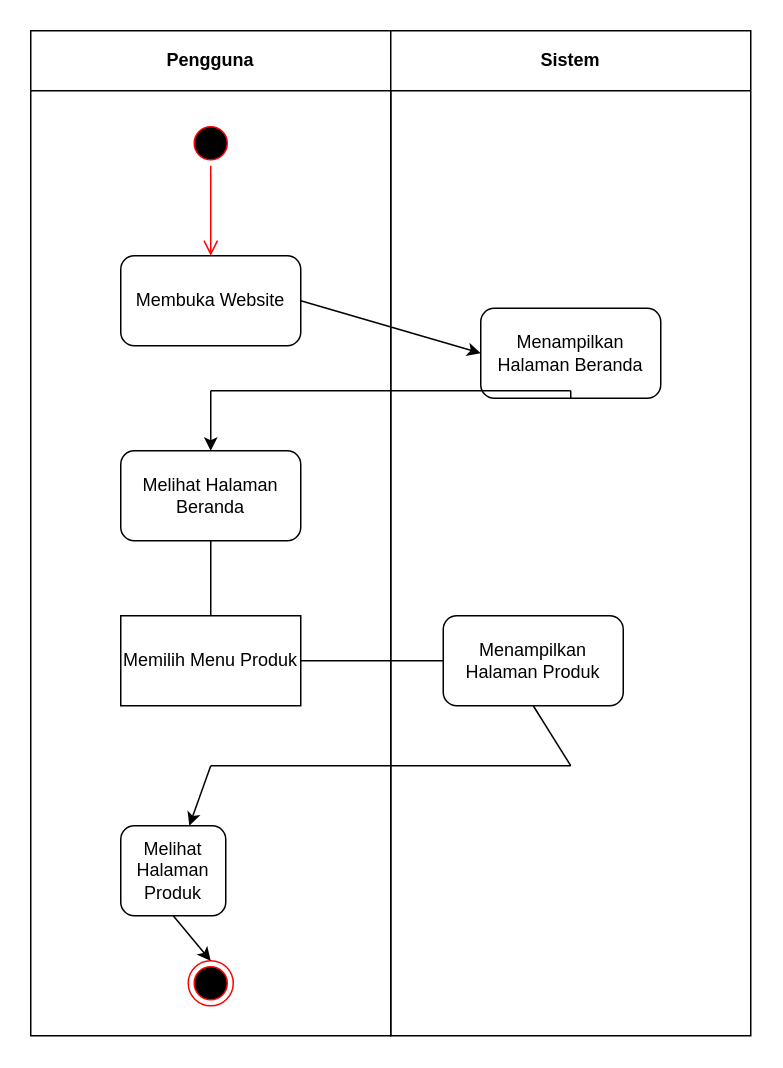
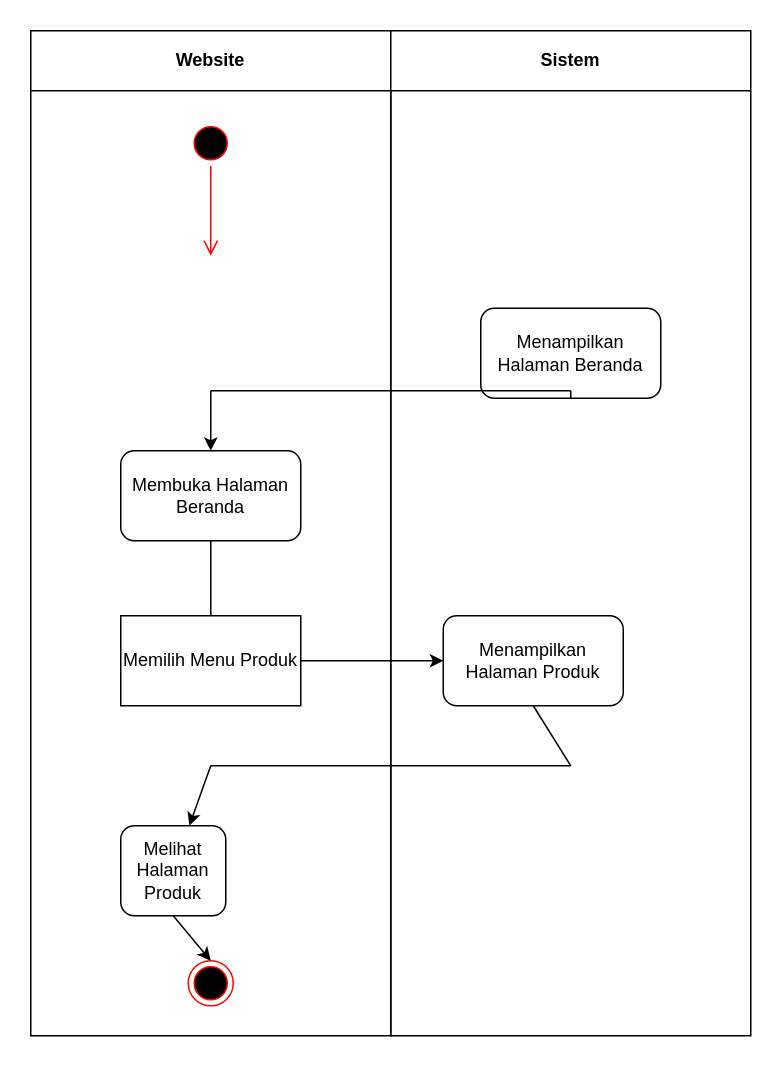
- <mxCell id="2" value="Pengguna" style="swimlane;whiteSpace=wrap;html=1;startSize=40;" parent="1" vertex="1"><mxGeometry x="20" y="20" width="240" height="670" as="geometry" /></mxCell>
+ <mxCell id="2" value="Website" style="swimlane;whiteSpace=wrap;html=1;startSize=40;" parent="1" vertex="1"><mxGeometry x="20" y="20" width="240" height="670" as="geometry" /></mxCell>
- <mxCell id="5" value="Membuka Website" style="rounded=1;whiteSpace=wrap;html=1;" parent="2" vertex="1"><mxGeometry x="60" y="150" width="120" height="60" as="geometry" /></mxCell>
- <mxCell id="14" value="" style="endArrow=classic;html=1;rounded=0;exitX=1;exitY=0.5;exitDx=0;exitDy=0;entryX=0;entryY=0.5;entryDx=0;entryDy=0;" parent="1" source="5" target="12" edge="1"><mxGeometry width="50" height="50" relative="1" as="geometry"><mxPoint x="260" y="410" as="sourcePoint" /><mxPoint x="310" y="200" as="targetPoint" /></mxGeometry></mxCell>
- <mxCell id="6" value="Melihat Halaman Beranda" style="rounded=1;whiteSpace=wrap;html=1;" parent="2" vertex="1"><mxGeometry x="60" y="280" width="120" height="60" as="geometry" /></mxCell>
+ <mxCell id="6" value="Membuka Halaman Beranda" style="rounded=1;whiteSpace=wrap;html=1;" parent="2" vertex="1"><mxGeometry x="60" y="280" width="120" height="60" as="geometry" /></mxCell>
- <mxCell id="18" value="" style="endArrow=none;html=1;rounded=0;exitX=1;exitY=0.5;exitDx=0;exitDy=0;" parent="1" source="7" target="13" edge="1"><mxGeometry width="50" height="50" relative="1" as="geometry"><mxPoint x="260" y="410" as="sourcePoint" /><mxPoint x="320" y="440" as="targetPoint" /></mxGeometry></mxCell>
+ <mxCell id="18" value="" style="endArrow=classic;html=1;rounded=0;exitX=1;exitY=0.5;exitDx=0;exitDy=0;" parent="1" source="7" target="13" edge="1"><mxGeometry width="50" height="50" relative="1" as="geometry"><mxPoint x="260" y="410" as="sourcePoint" /><mxPoint x="320" y="440" as="targetPoint" /></mxGeometry></mxCell>
